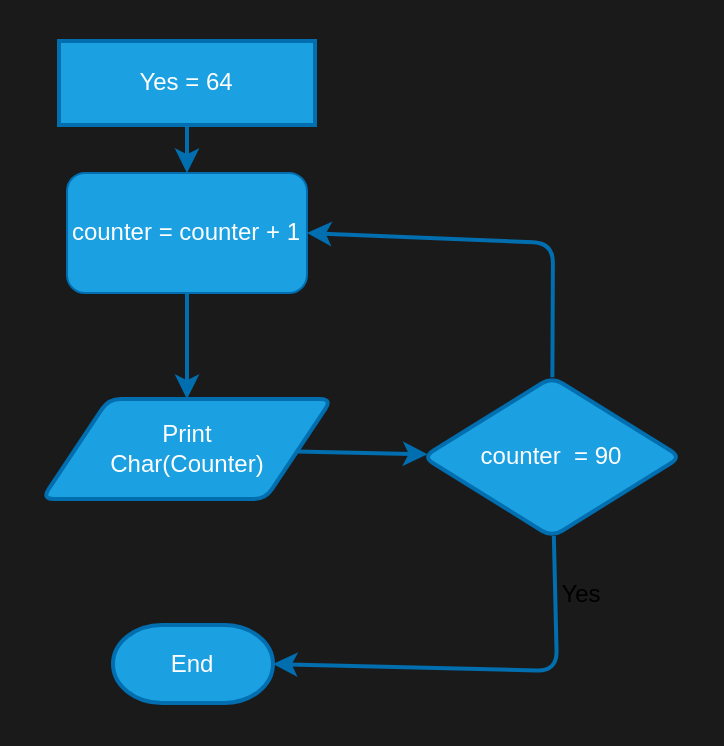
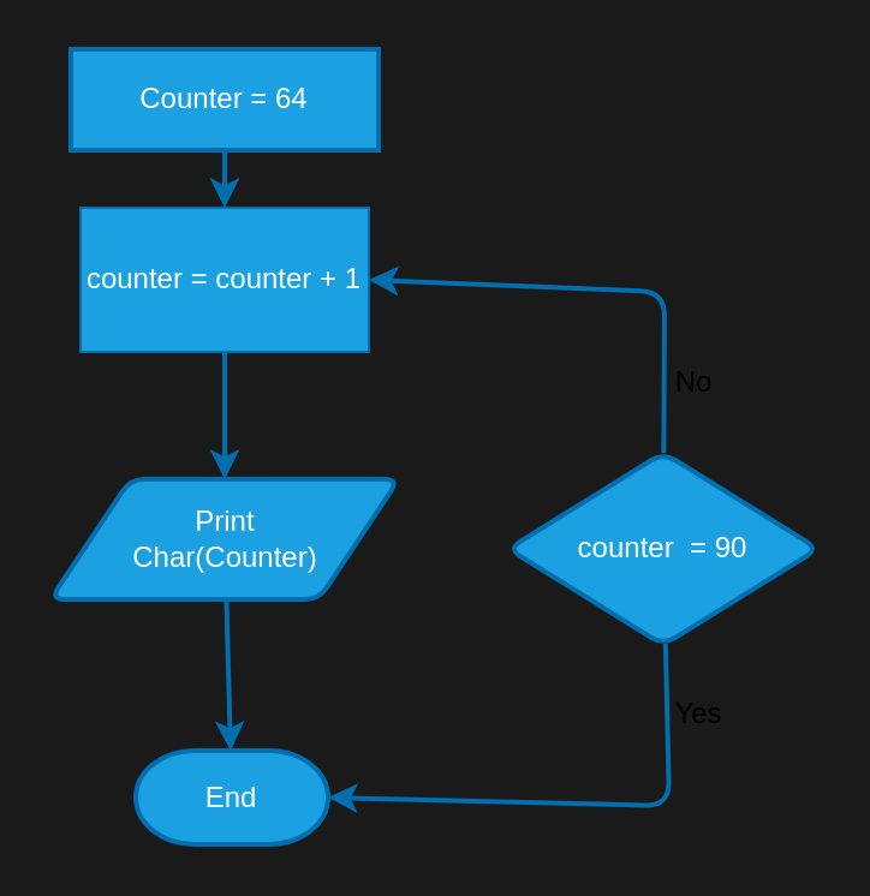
- <mxCell id="3" value="Yes = 64" style="whiteSpace=wrap;html=1;fillColor=#1ba1e2;strokeColor=#006EAF;fontColor=#ffffff;strokeWidth=2;" vertex="1" parent="1"><mxGeometry x="29" y="20" width="128" height="42" as="geometry" /></mxCell>
+ <mxCell id="3" value="Counter = 64" style="whiteSpace=wrap;html=1;fillColor=#1ba1e2;strokeColor=#006EAF;fontColor=#ffffff;strokeWidth=2;" vertex="1" parent="1"><mxGeometry x="29" y="20" width="128" height="42" as="geometry" /></mxCell>
- <mxCell id="10" value="counter = counter + 1" style="rounded=1;whiteSpace=wrap;html=1;fillColor=#1ba1e2;fontColor=#ffffff;strokeColor=#006EAF;" vertex="1" parent="1"><mxGeometry x="33" y="86" width="120" height="60" as="geometry" /></mxCell>
+ <mxCell id="10" value="counter = counter + 1" style="whiteSpace=wrap;html=1;fillColor=#1ba1e2;fontColor=#ffffff;strokeColor=#006EAF;rounded=0;" vertex="1" parent="1"><mxGeometry x="33" y="86" width="120" height="60" as="geometry" /></mxCell>
+ <mxCell id="12" value="No" style="text;html=1;align=center;verticalAlign=middle;resizable=0;points=[];autosize=1;strokeColor=none;fillColor=none;" vertex="1" parent="1"><mxGeometry x="271" y="146" width="33" height="26" as="geometry" /></mxCell>
- <mxCell id="4" value="" style="edgeStyle=none;html=1;strokeWidth=2;fillColor=#1ba1e2;strokeColor=#006EAF;" edge="1" parent="1" source="5" target="8"><mxGeometry relative="1" as="geometry" /></mxCell>
+ <mxCell id="4" value="" style="edgeStyle=none;html=1;strokeWidth=2;fillColor=#1ba1e2;strokeColor=#006EAF;" edge="1" parent="1" source="5" target="11"><mxGeometry relative="1" as="geometry" /></mxCell>
